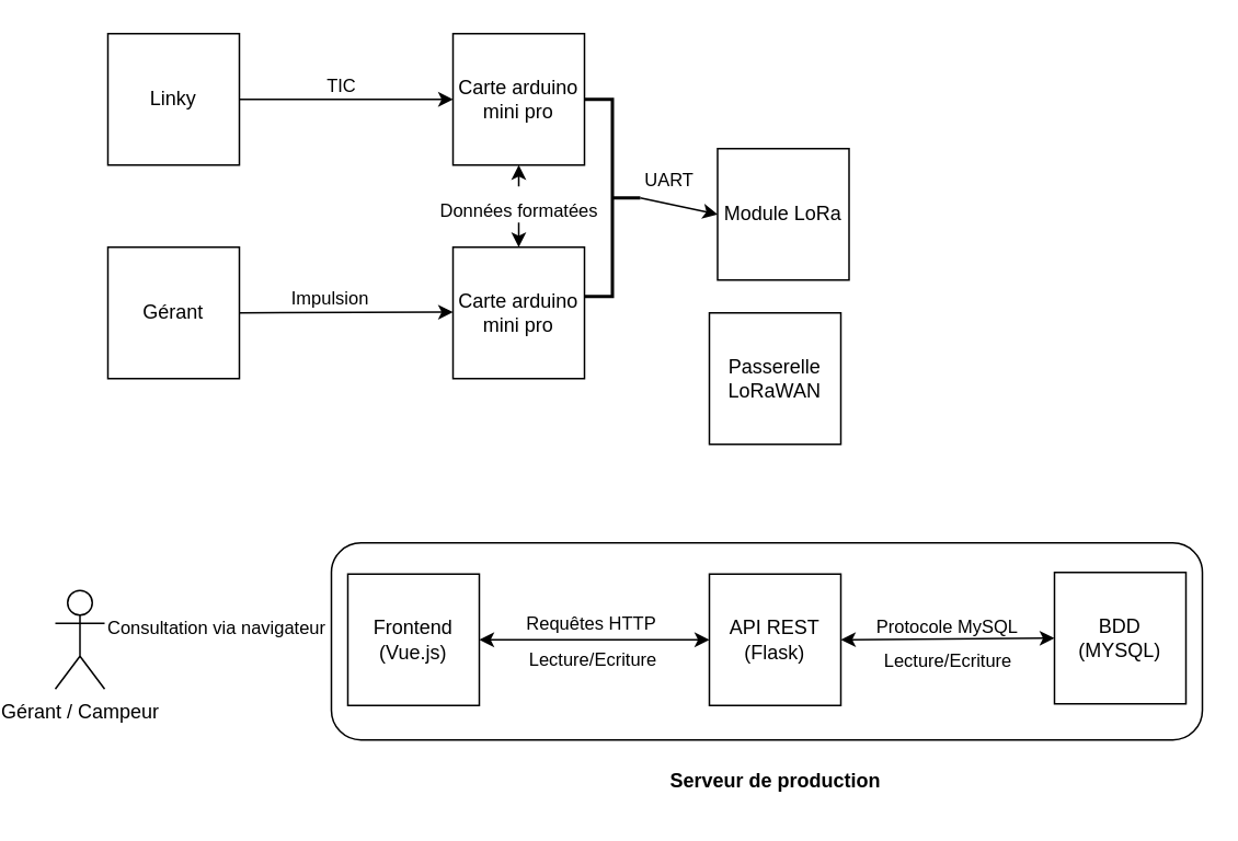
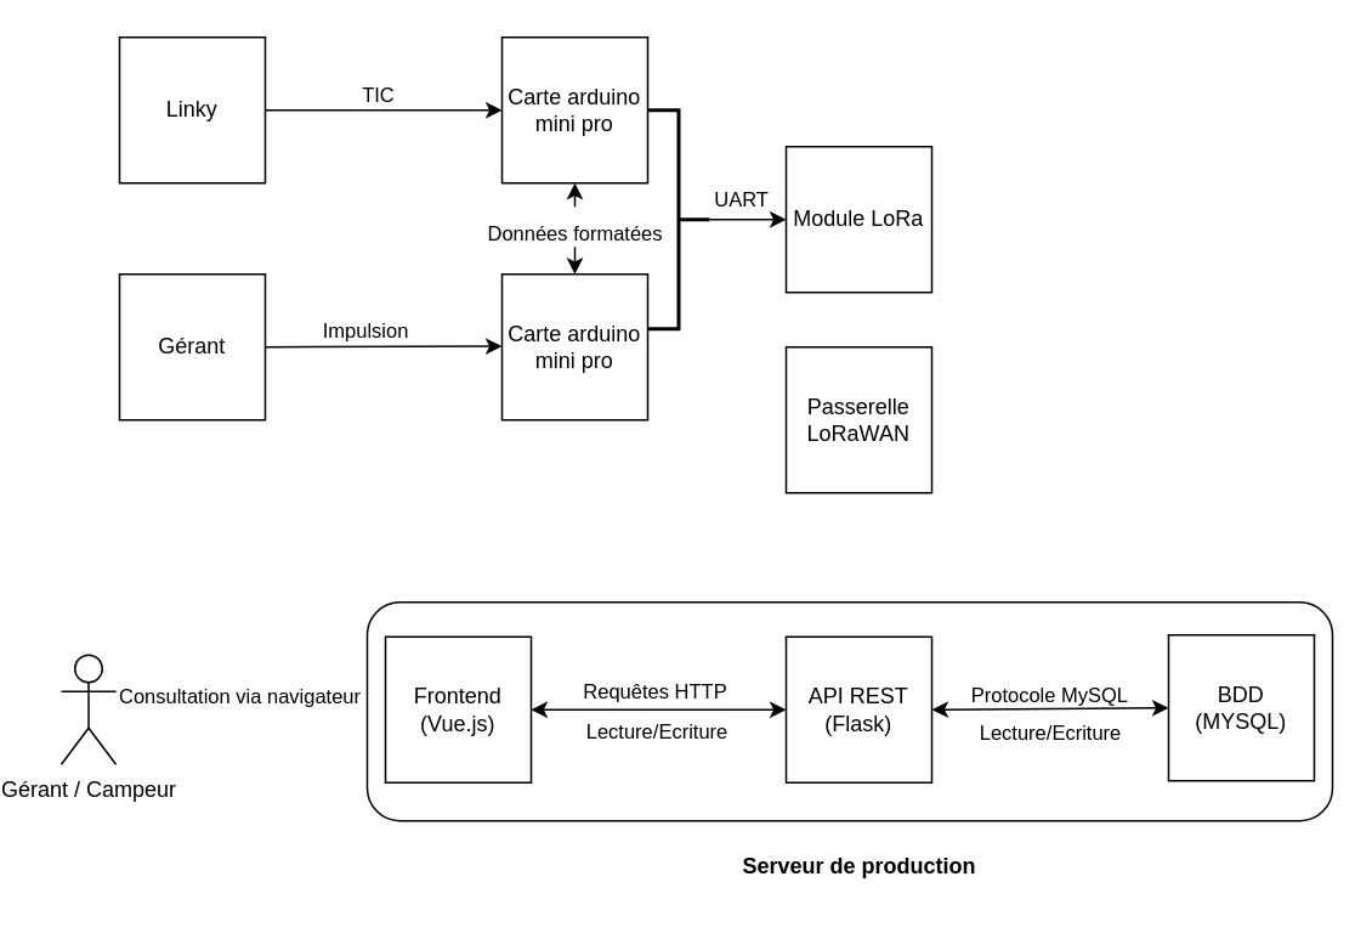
- <mxCell id="9" value="Module LoRa" style="whiteSpace=wrap;html=1;aspect=fixed;" vertex="1" parent="1"><mxGeometry x="423" y="90" width="80" height="80" as="geometry" /></mxCell>
+ <mxCell id="9" value="Module LoRa" style="whiteSpace=wrap;html=1;aspect=fixed;" vertex="1" parent="1"><mxGeometry x="418" y="80" width="80" height="80" as="geometry" /></mxCell>
